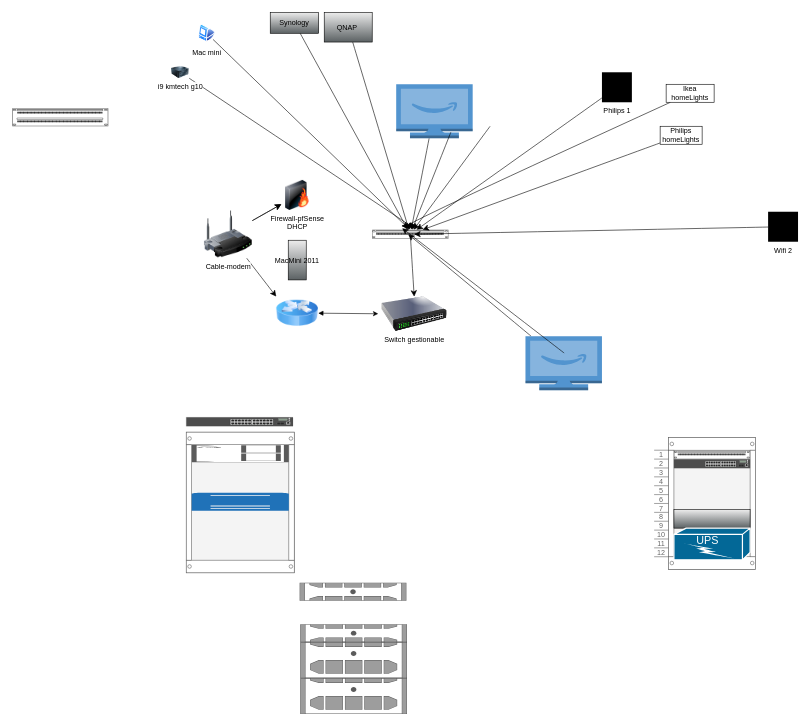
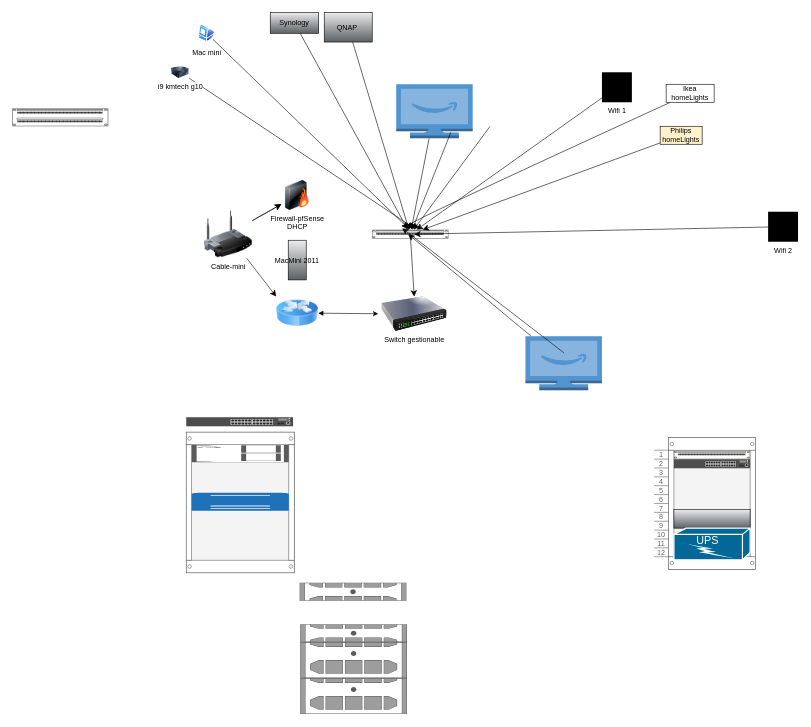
- <mxCell id="38" value="Philips 1" style="sketch=0;verticalLabelPosition=bottom;sketch=0;aspect=fixed;html=1;verticalAlign=top;strokeColor=none;fillColor=#000000;align=center;outlineConnect=0;pointerEvents=1;shape=mxgraph.citrix2.wifi_router;" vertex="1" parent="1"><mxGeometry x="1003" y="120" width="49.9" height="50" as="geometry" /></mxCell>
+ <mxCell id="38" value="Wifi 1" style="sketch=0;verticalLabelPosition=bottom;sketch=0;aspect=fixed;html=1;verticalAlign=top;strokeColor=none;fillColor=#000000;align=center;outlineConnect=0;pointerEvents=1;shape=mxgraph.citrix2.wifi_router;" vertex="1" parent="1"><mxGeometry x="1003" y="120" width="49.9" height="50" as="geometry" /></mxCell>
- <mxCell id="36" value="Philips homeLights" style="rounded=0;whiteSpace=wrap;html=1;" vertex="1" parent="1"><mxGeometry x="1100" y="210" width="70" height="30" as="geometry" /></mxCell>
+ <mxCell id="36" value="Philips homeLights" style="rounded=0;whiteSpace=wrap;html=1;fillColor=#fff2cc;" vertex="1" parent="1"><mxGeometry x="1100" y="210" width="70" height="30" as="geometry" /></mxCell>
- <mxCell id="14" value="Cable-modem" style="image;html=1;image=img/lib/clip_art/networking/Wireless_Router_128x128.png" parent="1" vertex="1"><mxGeometry x="340" y="350" width="80" height="80" as="geometry" /></mxCell>
+ <mxCell id="14" value="Cable-mini" style="image;html=1;image=img/lib/clip_art/networking/Wireless_Router_128x128.png" parent="1" vertex="1"><mxGeometry x="340" y="350" width="80" height="80" as="geometry" /></mxCell>
